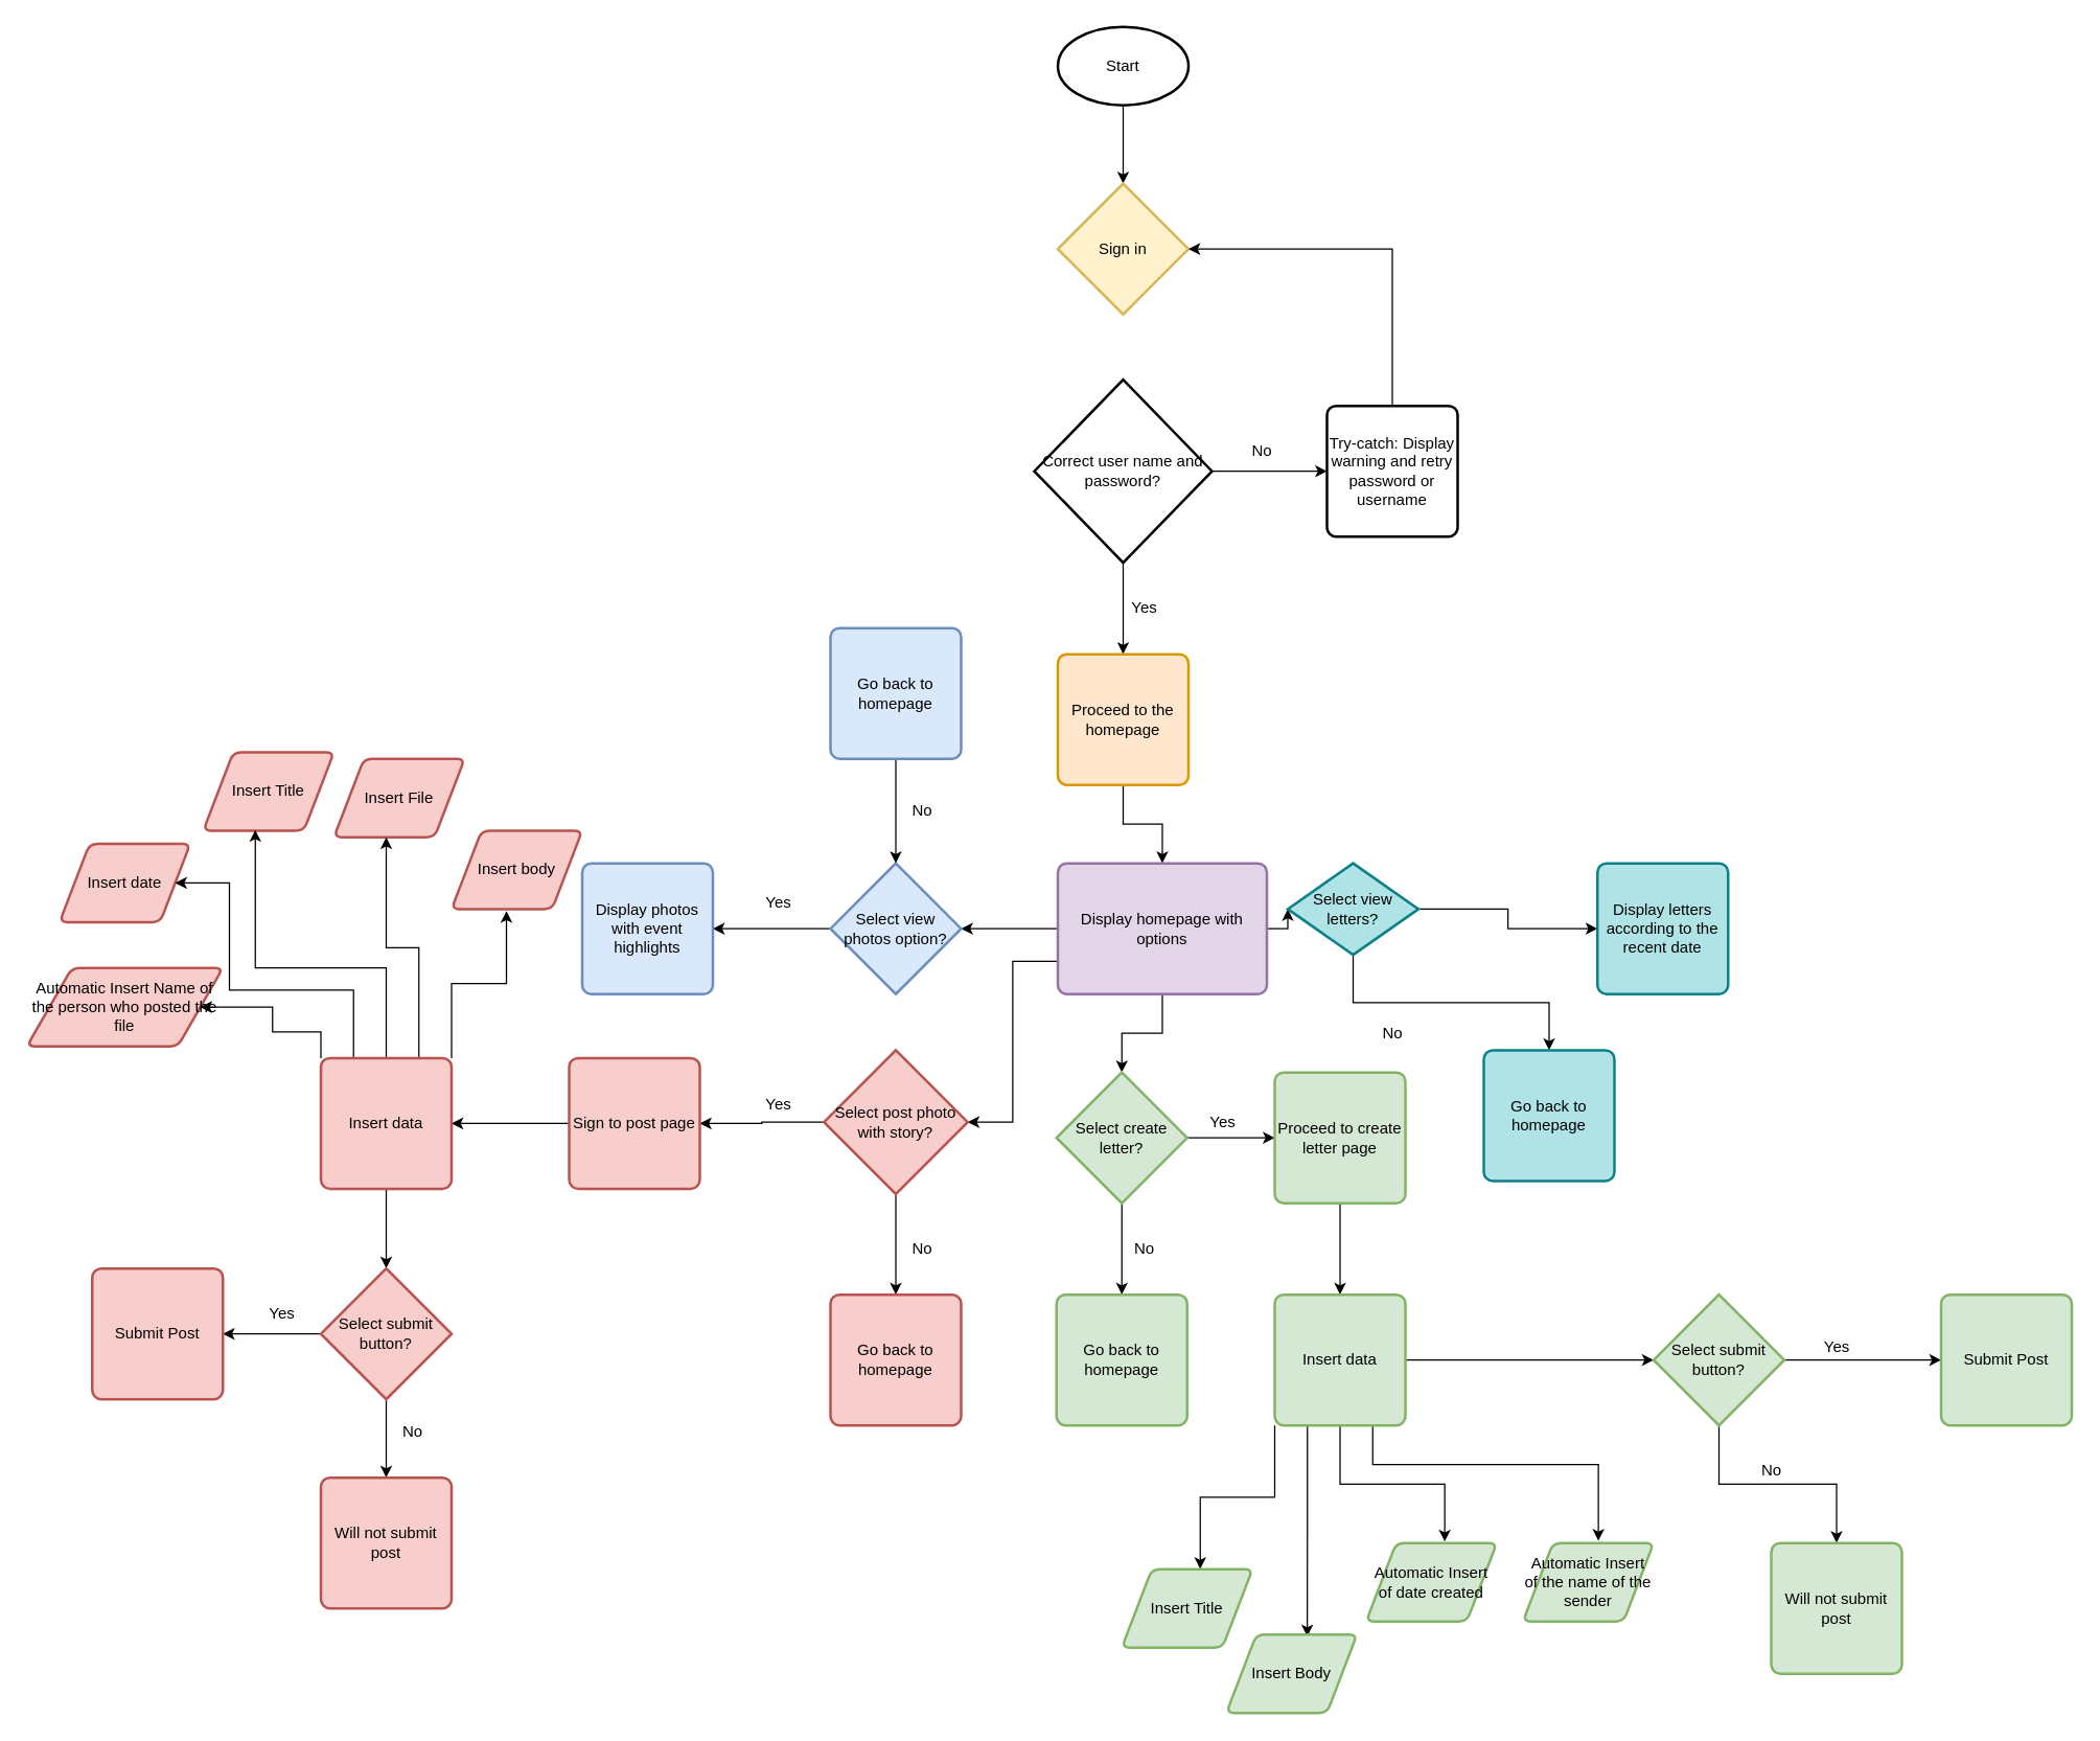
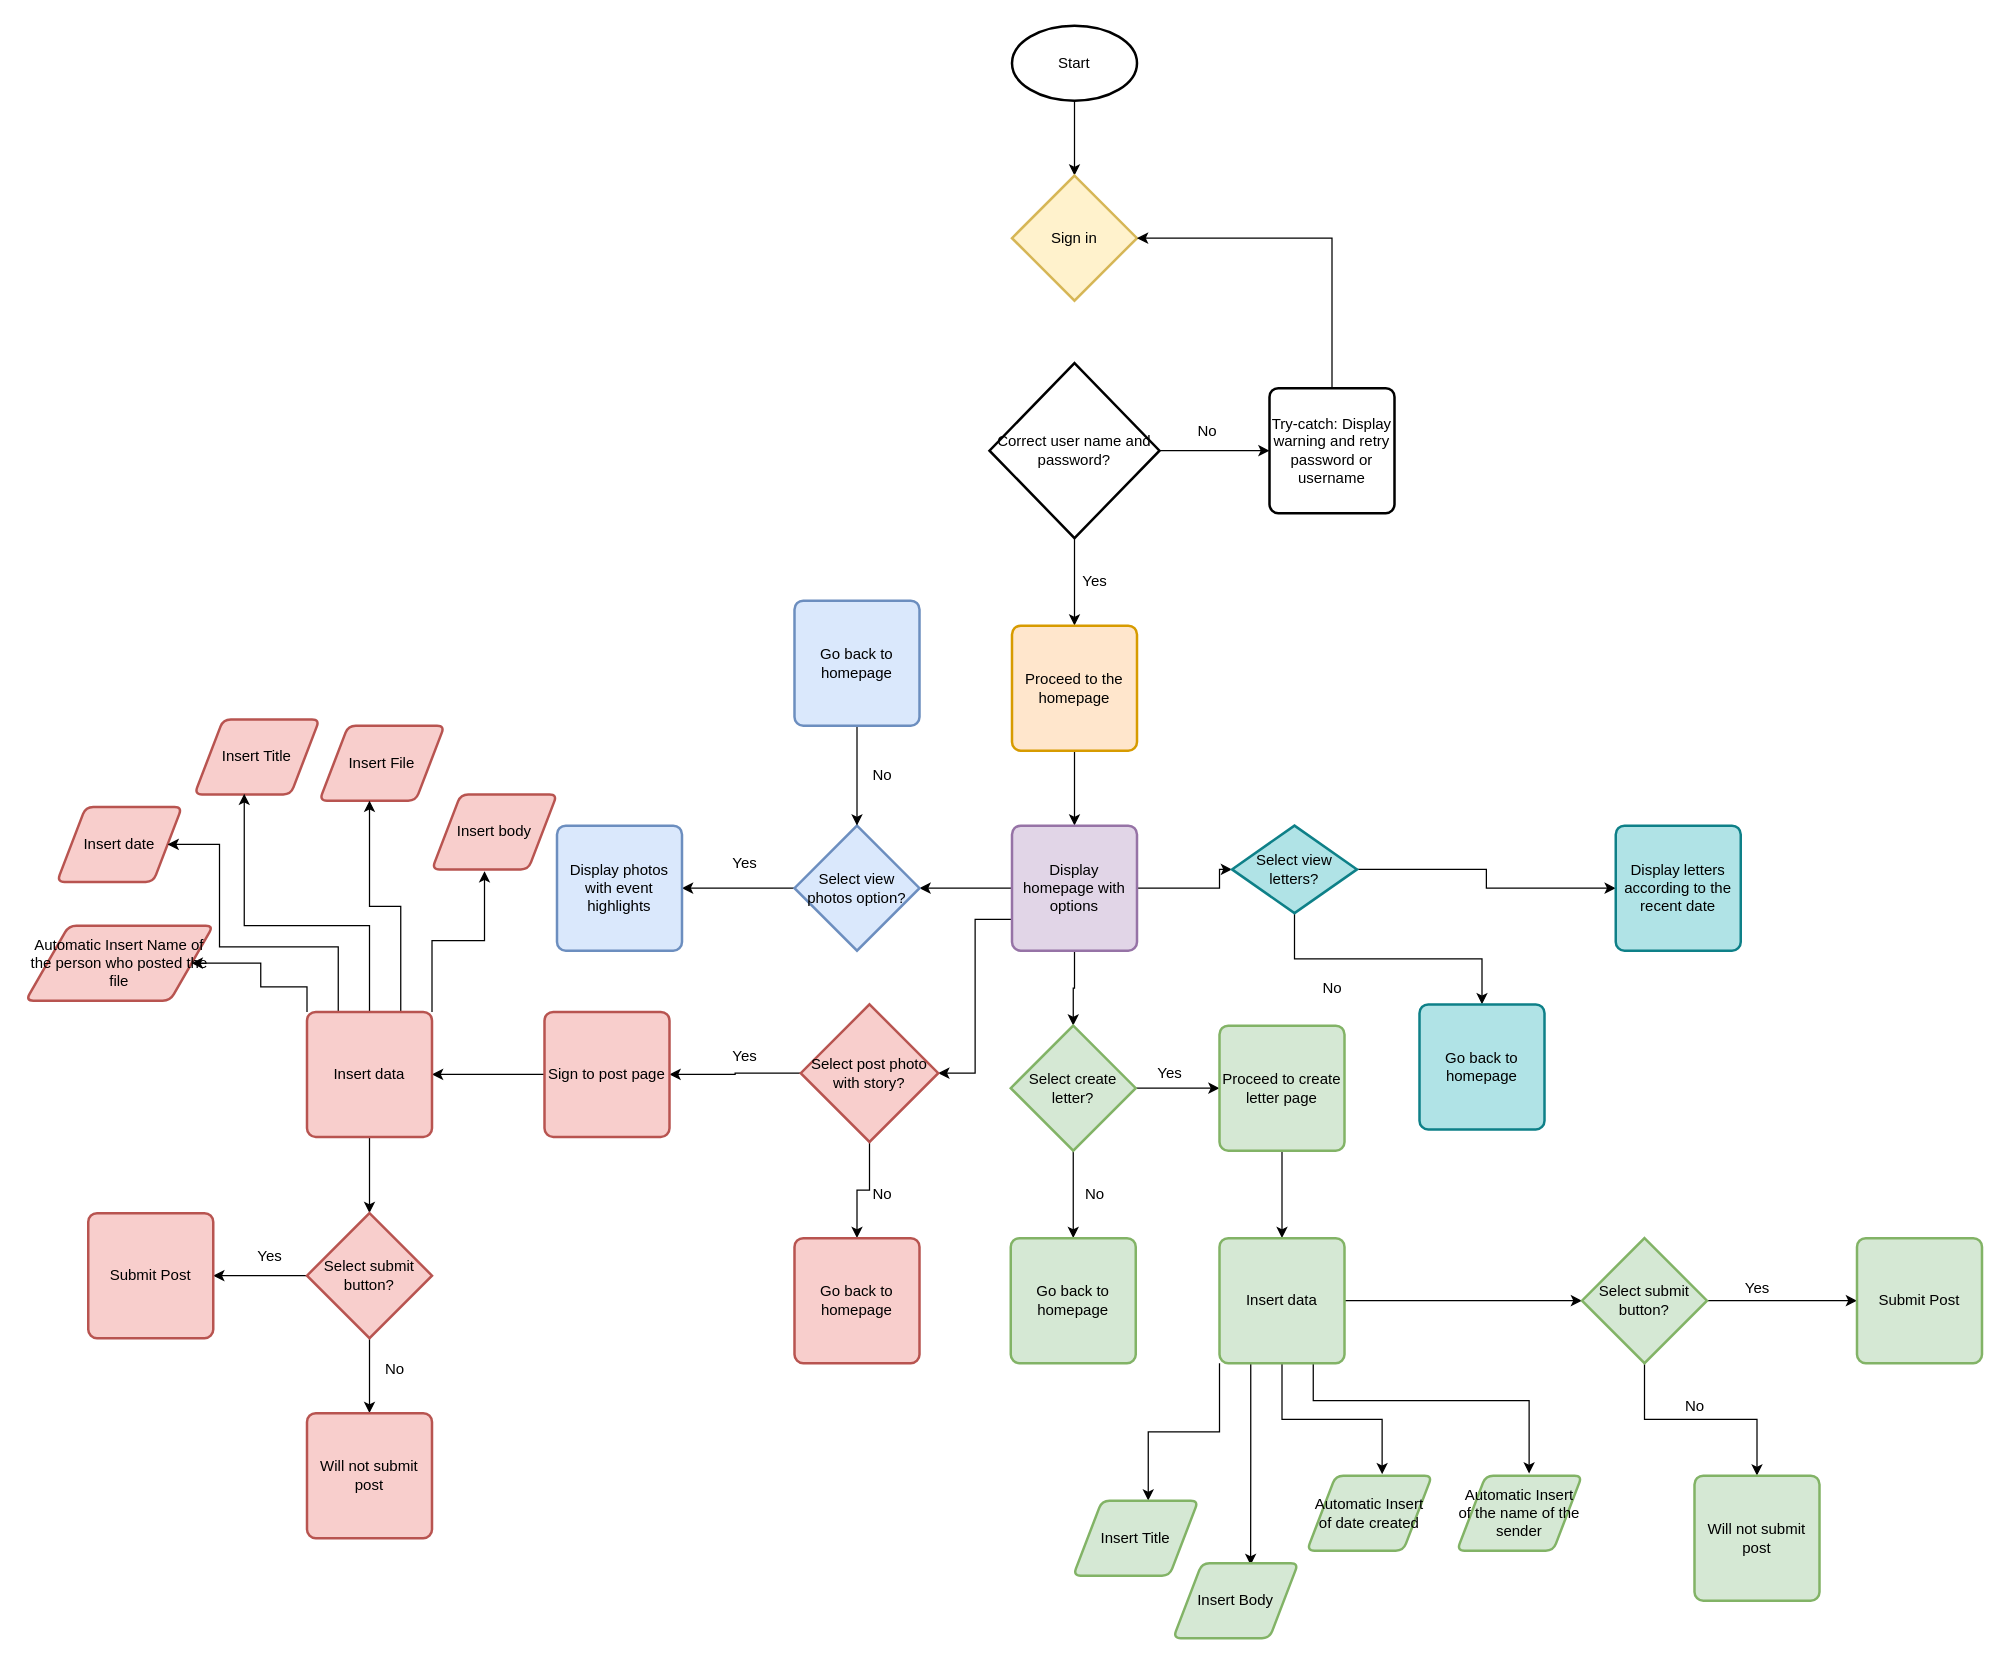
- <mxCell id="18" value="Display homepage with options" style="rounded=1;whiteSpace=wrap;html=1;absoluteArcSize=1;arcSize=14;strokeWidth=2;fillColor=#e1d5e7;strokeColor=#9673a6;" parent="1" vertex="1"><mxGeometry x="809" y="660" width="160" height="100" as="geometry" /></mxCell>
+ <mxCell id="18" value="Display homepage with options" style="rounded=1;whiteSpace=wrap;html=1;absoluteArcSize=1;arcSize=14;strokeWidth=2;fillColor=#e1d5e7;strokeColor=#9673a6;" parent="1" vertex="1"><mxGeometry x="809" y="660" width="100" height="100" as="geometry" /></mxCell>
- <mxCell id="83" value="Display letters according to the recent date" style="rounded=1;whiteSpace=wrap;html=1;absoluteArcSize=1;arcSize=14;strokeWidth=2;fillColor=#b0e3e6;strokeColor=#0e8088;" vertex="1" parent="1"><mxGeometry x="1222" y="660" width="100" height="100" as="geometry" /></mxCell>
+ <mxCell id="83" value="Display letters according to the recent date" style="rounded=1;whiteSpace=wrap;html=1;absoluteArcSize=1;arcSize=14;strokeWidth=2;fillColor=#b0e3e6;strokeColor=#0e8088;" vertex="1" parent="1"><mxGeometry x="1292" y="660" width="100" height="100" as="geometry" /></mxCell>
- <mxCell id="28" value="Select post photo with story?" style="strokeWidth=2;html=1;shape=mxgraph.flowchart.decision;whiteSpace=wrap;fillColor=#f8cecc;strokeColor=#b85450;" vertex="1" parent="1"><mxGeometry x="630" y="803" width="110" height="110" as="geometry" /></mxCell>
+ <mxCell id="28" value="Select post photo with story?" style="strokeWidth=2;html=1;shape=mxgraph.flowchart.decision;whiteSpace=wrap;fillColor=#f8cecc;strokeColor=#b85450;" vertex="1" parent="1"><mxGeometry x="640" y="803" width="110" height="110" as="geometry" /></mxCell>
